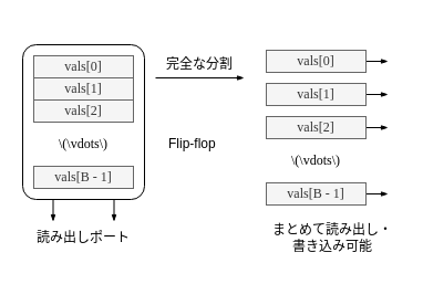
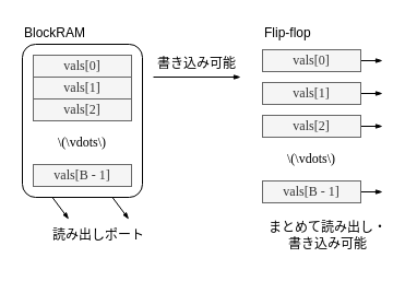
+ <mxCell id="23" value="BlockRAM" style="text;html=1;strokeColor=none;fillColor=none;align=left;verticalAlign=middle;whiteSpace=wrap;rounded=0;fontFamily=Helvetica;" vertex="1" parent="1"><mxGeometry x="20" y="20" width="80" height="20" as="geometry" /></mxCell>
- <mxCell id="8" value="完全な分割" style="text;html=1;strokeColor=none;fillColor=none;align=center;verticalAlign=middle;whiteSpace=wrap;rounded=0;fontFamily=Lucida Console;" vertex="1" parent="1"><mxGeometry x="140" y="45" width="80" height="25" as="geometry" /></mxCell>
+ <mxCell id="8" value="書き込み可能" style="text;html=1;strokeColor=none;fillColor=none;align=center;verticalAlign=middle;whiteSpace=wrap;rounded=0;fontFamily=Lucida Console;" vertex="1" parent="1"><mxGeometry x="140" y="45" width="80" height="25" as="geometry" /></mxCell>
- <mxCell id="24" value="Flip-flop" style="text;html=1;strokeColor=none;fillColor=none;align=left;verticalAlign=middle;whiteSpace=wrap;rounded=0;fontFamily=Helvetica;" vertex="1" parent="1"><mxGeometry x="150" y="120" width="80" height="20" as="geometry" /></mxCell>
+ <mxCell id="24" value="Flip-flop" style="text;html=1;strokeColor=none;fillColor=none;align=left;verticalAlign=middle;whiteSpace=wrap;rounded=0;fontFamily=Helvetica;" vertex="1" parent="1"><mxGeometry x="240" y="20" width="80" height="20" as="geometry" /></mxCell>
- <mxCell id="21" value="読み出しポート" style="text;html=1;strokeColor=none;fillColor=none;align=center;verticalAlign=middle;whiteSpace=wrap;rounded=0;fontFamily=Lucida Console;" vertex="1" parent="1"><mxGeometry x="20" y="200" width="110" height="30" as="geometry" /></mxCell>
+ <mxCell id="21" value="読み出しポート" style="text;html=1;strokeColor=none;fillColor=none;align=center;verticalAlign=middle;whiteSpace=wrap;rounded=0;fontFamily=Lucida Console;" vertex="1" parent="1"><mxGeometry x="35" y="200" width="110" height="30" as="geometry" /></mxCell>
